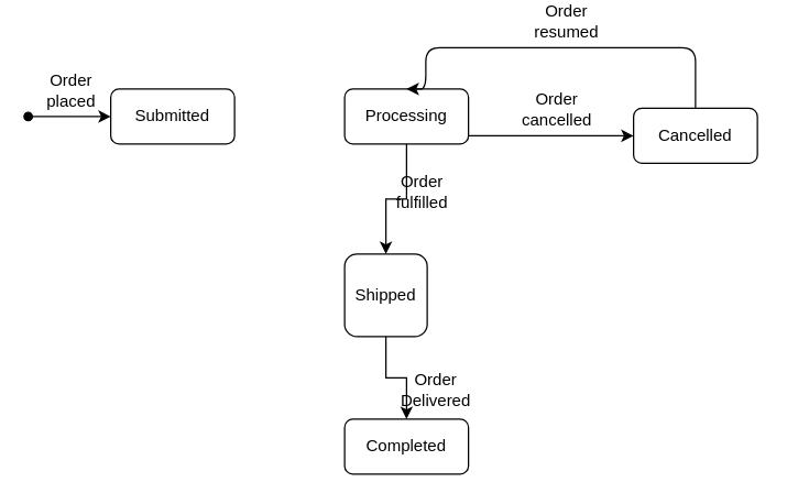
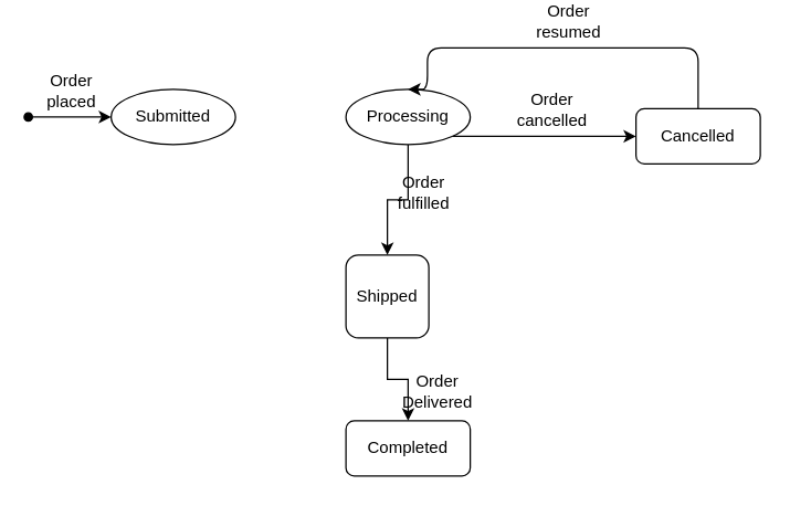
- <mxCell id="2" value="Submitted" style="rounded=1;whiteSpace=wrap;html=1;" vertex="1" parent="1"><mxGeometry x="80" y="50" width="90" height="40" as="geometry" /></mxCell>
+ <mxCell id="2" value="Submitted" style="ellipse;whiteSpace=wrap;html=1;" vertex="1" parent="1"><mxGeometry x="80" y="50" width="90" height="40" as="geometry" /></mxCell>
- <mxCell id="7" value="Processing" style="rounded=1;whiteSpace=wrap;html=1;" vertex="1" parent="1"><mxGeometry x="250" y="50" width="90" height="40" as="geometry" /></mxCell>
+ <mxCell id="7" value="Processing" style="ellipse;whiteSpace=wrap;html=1;" vertex="1" parent="1"><mxGeometry x="250" y="50" width="90" height="40" as="geometry" /></mxCell>
